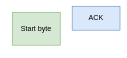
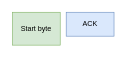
- <mxCell id="3" value="ACK" style="rounded=0;whiteSpace=wrap;html=1;fillColor=#dae8fc;strokeColor=#6c8ebf;" vertex="1" parent="1"><mxGeometry x="120" y="10" width="80" height="40" as="geometry" /></mxCell>
+ <mxCell id="3" value="ACK" style="rounded=0;whiteSpace=wrap;html=1;fillColor=#dae8fc;strokeColor=#6c8ebf;" vertex="1" parent="1"><mxGeometry x="110" y="20" width="80" height="40" as="geometry" /></mxCell>
